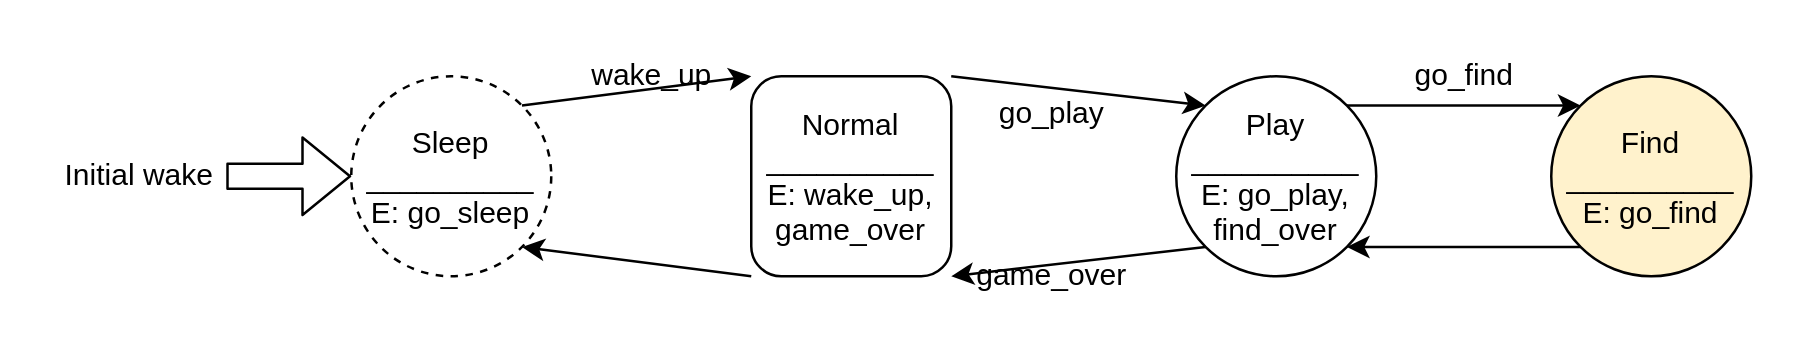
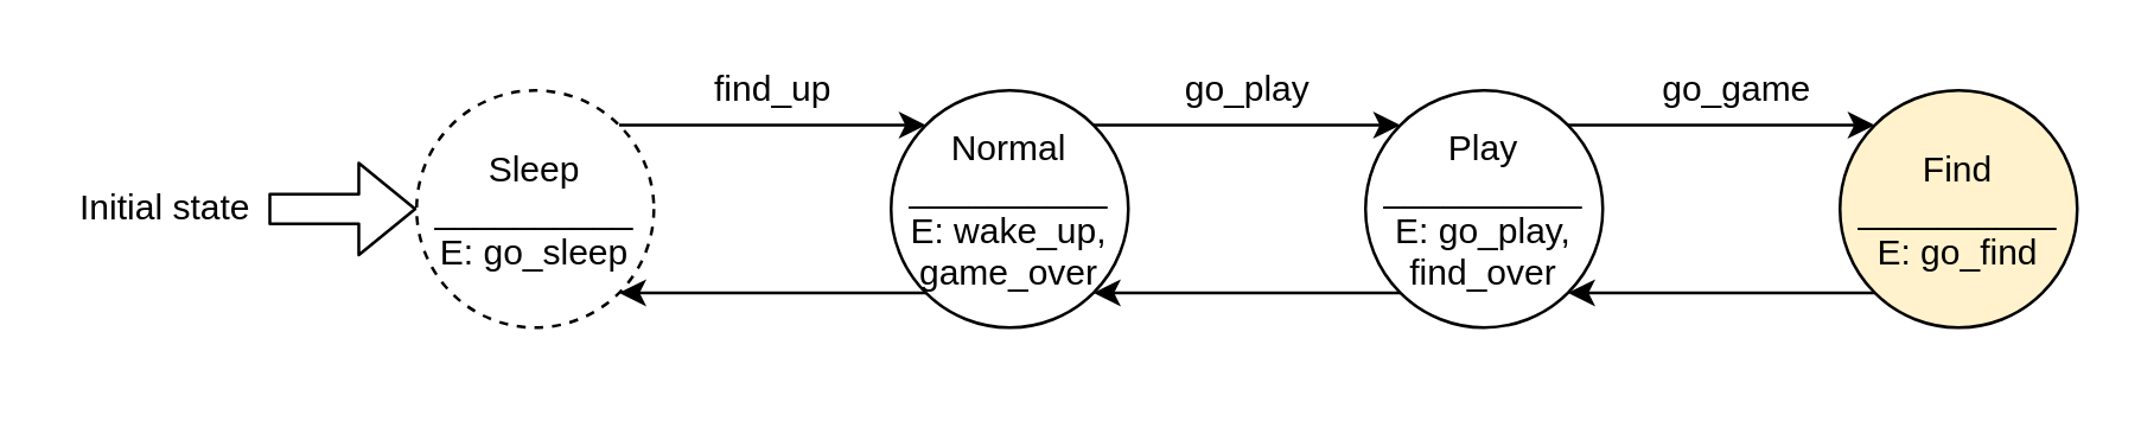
- <mxCell id="6" value="wake_up" style="text;html=1;align=center;verticalAlign=middle;resizable=0;points=[];autosize=1;" parent="1" vertex="1"><mxGeometry x="230" y="20" width="60" height="20" as="geometry" /></mxCell>
+ <mxCell id="6" value="find_up" style="text;html=1;align=center;verticalAlign=middle;resizable=0;points=[];autosize=1;" parent="1" vertex="1"><mxGeometry x="230" y="20" width="60" height="20" as="geometry" /></mxCell>
- <mxCell id="17" value="go_find" style="text;html=1;align=center;verticalAlign=middle;resizable=0;points=[];autosize=1;" vertex="1" parent="1"><mxGeometry x="560" y="20" width="50" height="20" as="geometry" /></mxCell>
+ <mxCell id="17" value="go_game" style="text;html=1;align=center;verticalAlign=middle;resizable=0;points=[];autosize=1;" vertex="1" parent="1"><mxGeometry x="560" y="20" width="50" height="20" as="geometry" /></mxCell>
- <mxCell id="5" value="go_play" style="text;html=1;align=center;verticalAlign=middle;resizable=0;points=[];autosize=1;" parent="1" vertex="1"><mxGeometry x="390" y="35" width="60" height="20" as="geometry" /></mxCell>
+ <mxCell id="5" value="go_play" style="text;html=1;align=center;verticalAlign=middle;resizable=0;points=[];autosize=1;" parent="1" vertex="1"><mxGeometry x="390" y="20" width="60" height="20" as="geometry" /></mxCell>
- <mxCell id="9" value="Initial wake" style="text;html=1;align=center;verticalAlign=middle;resizable=0;points=[];autosize=1;" parent="1" vertex="1"><mxGeometry x="20" y="60" width="70" height="20" as="geometry" /></mxCell>
+ <mxCell id="9" value="Initial state" style="text;html=1;align=center;verticalAlign=middle;resizable=0;points=[];autosize=1;" parent="1" vertex="1"><mxGeometry x="20" y="60" width="70" height="20" as="geometry" /></mxCell>
- <mxCell id="4" value="Normal&#10;__________&#10;E: wake_up,&#10;game_over" style="fillColor=#ffffff;strokeColor=#000000;rounded=1;" parent="1" vertex="1"><mxGeometry x="300" y="30" width="80" height="80" as="geometry" /></mxCell>
+ <mxCell id="4" value="Normal&#10;__________&#10;E: wake_up,&#10;game_over" style="ellipse;fillColor=#ffffff;strokeColor=#000000;" parent="1" vertex="1"><mxGeometry x="300" y="30" width="80" height="80" as="geometry" /></mxCell>
- <mxCell id="3" value="Play&#10;__________&#10;E: go_play,&#10;find_over" style="ellipse;fillColor=#ffffff;strokeColor=#000000;" parent="1" vertex="1"><mxGeometry x="470" y="30" width="80" height="80" as="geometry" /></mxCell>
+ <mxCell id="3" value="Play&#10;__________&#10;E: go_play,&#10;find_over" style="ellipse;fillColor=#ffffff;strokeColor=#000000;" parent="1" vertex="1"><mxGeometry x="460" y="30" width="80" height="80" as="geometry" /></mxCell>
- <mxCell id="7" value="game_over" style="text;html=1;align=center;verticalAlign=middle;resizable=0;points=[];autosize=1;" parent="1" vertex="1"><mxGeometry x="380" y="100" width="80" height="20" as="geometry" /></mxCell>
